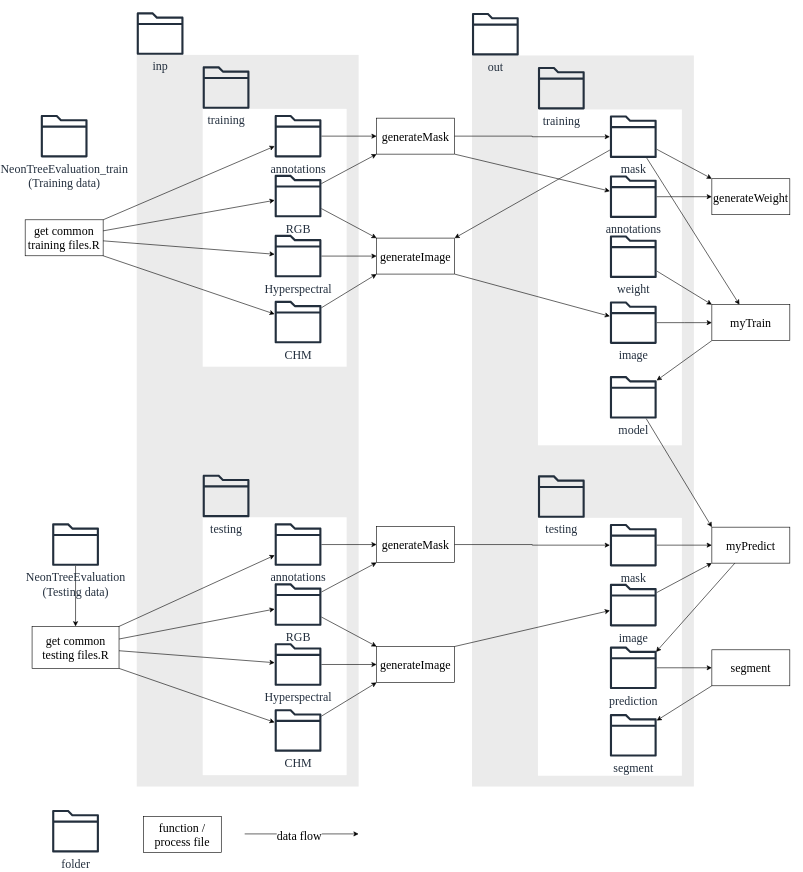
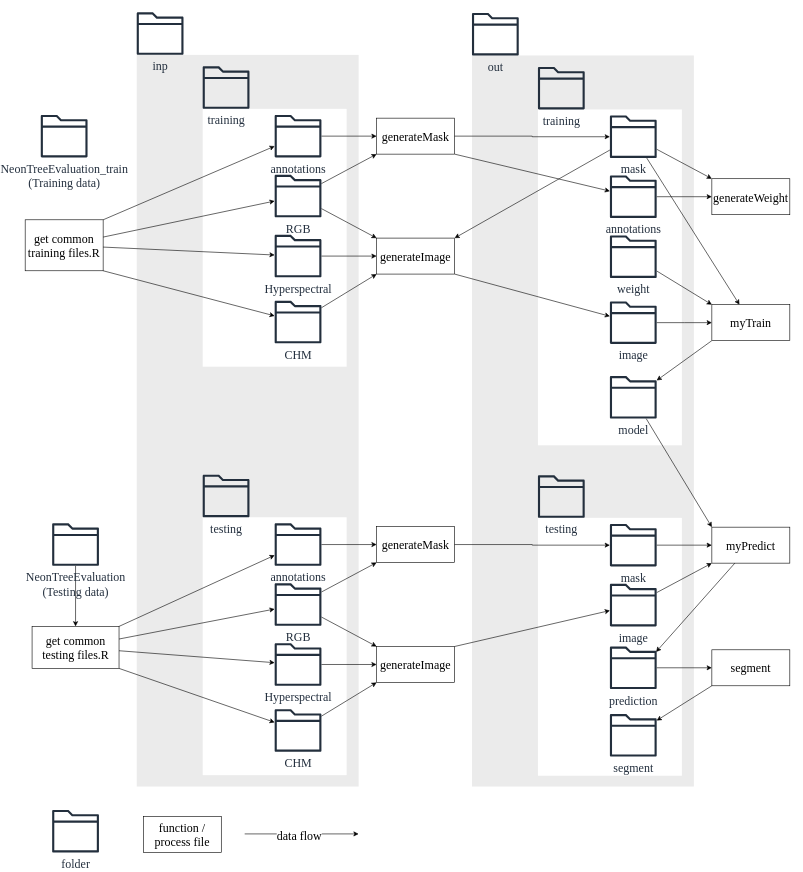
- <mxCell id="70" value="get common training files.R" style="rounded=0;whiteSpace=wrap;html=1;fillColor=none;strokeColor=#000000;fontSize=20;align=center;verticalAlign=middle;fontFamily=Times New Roman;fontColor=default;" parent="1" vertex="1"><mxGeometry x="20" y="366" width="130" height="60" as="geometry" /></mxCell>
+ <mxCell id="70" value="get common training files.R" style="rounded=0;whiteSpace=wrap;html=1;fillColor=none;strokeColor=#000000;fontSize=20;align=center;verticalAlign=middle;fontFamily=Times New Roman;fontColor=default;" parent="1" vertex="1"><mxGeometry x="20" y="366" width="130" height="85" as="geometry" /></mxCell>
